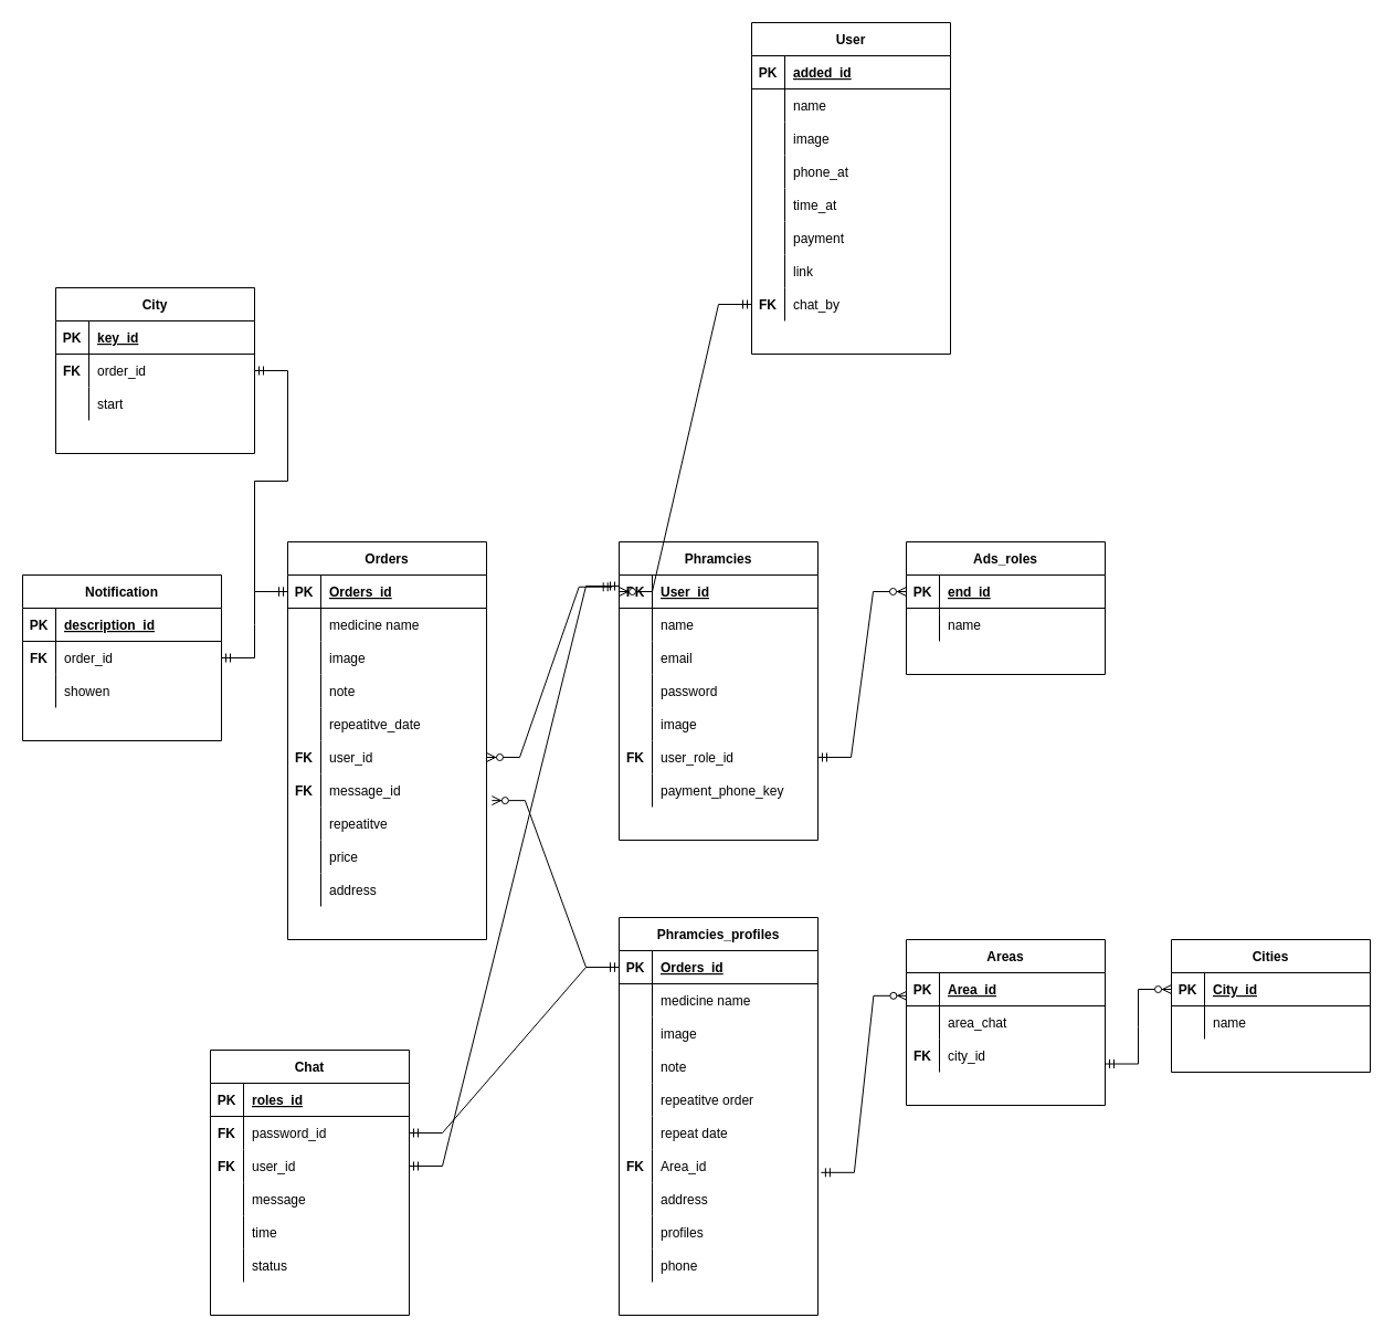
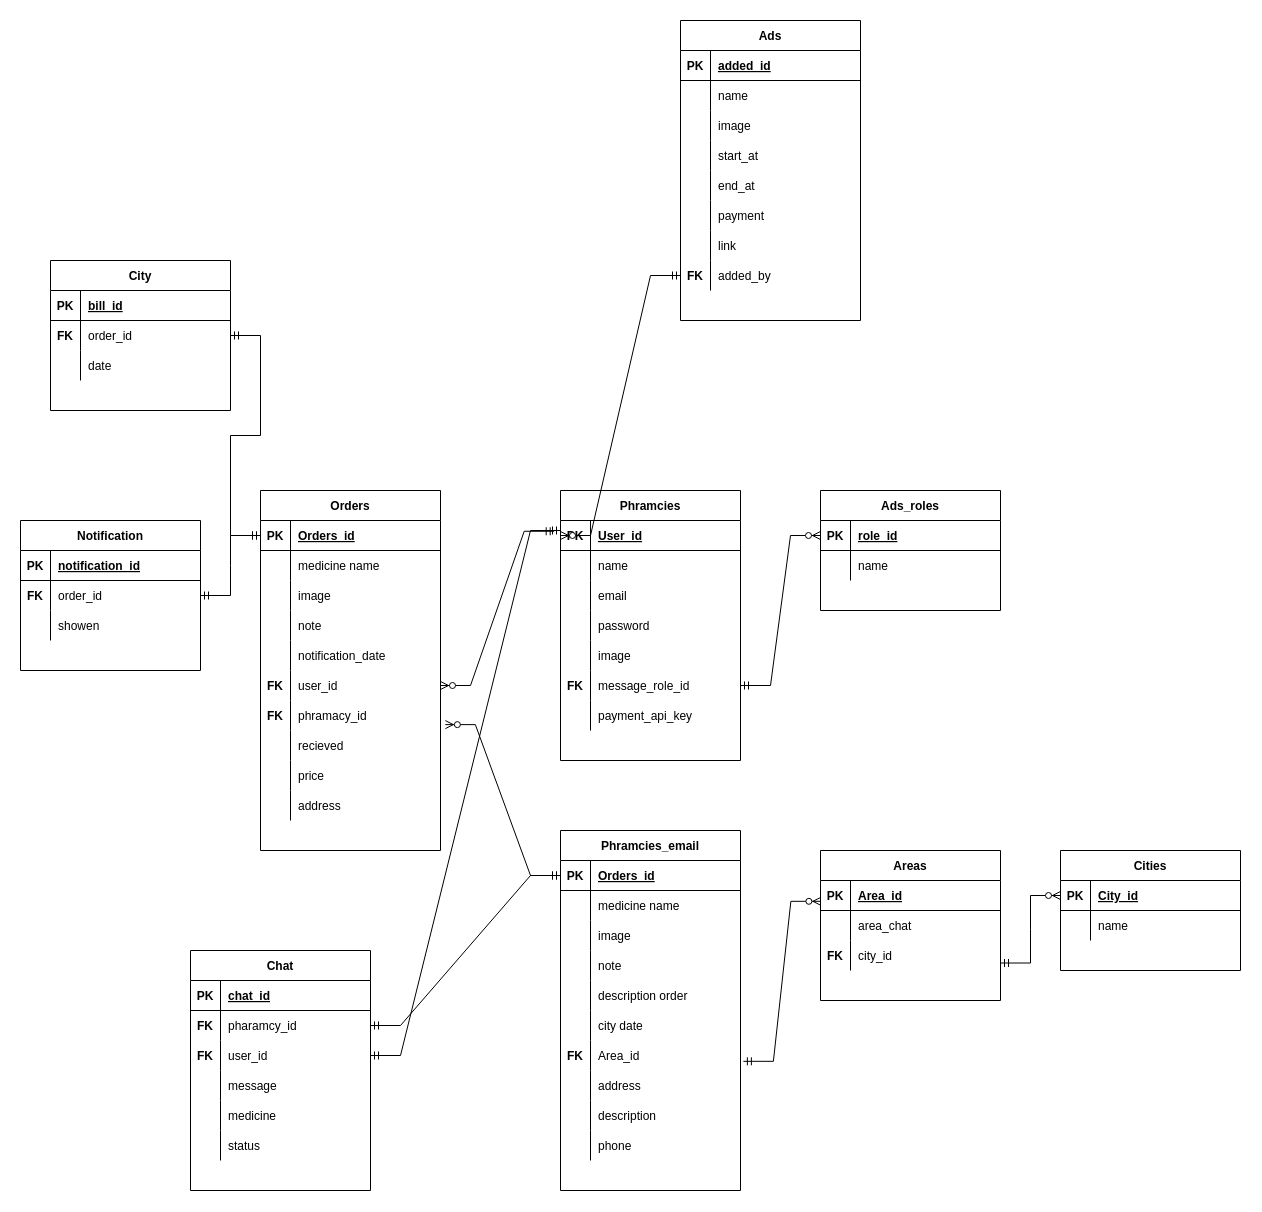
- <mxCell id="24" value="User" style="shape=table;startSize=30;container=1;collapsible=1;childLayout=tableLayout;fixedRows=1;rowLines=0;fontStyle=1;align=center;resizeLast=1;" vertex="1" parent="1"><mxGeometry x="680" y="20" width="180" height="300" as="geometry" /></mxCell>
+ <mxCell id="24" value="Ads" style="shape=table;startSize=30;container=1;collapsible=1;childLayout=tableLayout;fixedRows=1;rowLines=0;fontStyle=1;align=center;resizeLast=1;" vertex="1" parent="1"><mxGeometry x="680" y="20" width="180" height="300" as="geometry" /></mxCell>
- <mxCell id="36" value="phone_at" style="shape=partialRectangle;connectable=0;fillColor=none;top=0;left=0;bottom=0;right=0;align=left;spacingLeft=6;overflow=hidden;" vertex="1" parent="34"><mxGeometry x="30" width="150" height="30" as="geometry"><mxRectangle width="150" height="30" as="alternateBounds" /></mxGeometry></mxCell>
+ <mxCell id="36" value="start_at" style="shape=partialRectangle;connectable=0;fillColor=none;top=0;left=0;bottom=0;right=0;align=left;spacingLeft=6;overflow=hidden;" vertex="1" parent="34"><mxGeometry x="30" width="150" height="30" as="geometry"><mxRectangle width="150" height="30" as="alternateBounds" /></mxGeometry></mxCell>
- <mxCell id="39" value="time_at" style="shape=partialRectangle;connectable=0;fillColor=none;top=0;left=0;bottom=0;right=0;align=left;spacingLeft=6;overflow=hidden;" vertex="1" parent="37"><mxGeometry x="30" width="150" height="30" as="geometry"><mxRectangle width="150" height="30" as="alternateBounds" /></mxGeometry></mxCell>
+ <mxCell id="39" value="end_at" style="shape=partialRectangle;connectable=0;fillColor=none;top=0;left=0;bottom=0;right=0;align=left;spacingLeft=6;overflow=hidden;" vertex="1" parent="37"><mxGeometry x="30" width="150" height="30" as="geometry"><mxRectangle width="150" height="30" as="alternateBounds" /></mxGeometry></mxCell>
- <mxCell id="48" value="chat_by" style="shape=partialRectangle;connectable=0;fillColor=none;top=0;left=0;bottom=0;right=0;align=left;spacingLeft=6;overflow=hidden;" vertex="1" parent="46"><mxGeometry x="30" width="150" height="30" as="geometry"><mxRectangle width="150" height="30" as="alternateBounds" /></mxGeometry></mxCell>
+ <mxCell id="48" value="added_by" style="shape=partialRectangle;connectable=0;fillColor=none;top=0;left=0;bottom=0;right=0;align=left;spacingLeft=6;overflow=hidden;" vertex="1" parent="46"><mxGeometry x="30" width="150" height="30" as="geometry"><mxRectangle width="150" height="30" as="alternateBounds" /></mxGeometry></mxCell>
- <mxCell id="176" value="key_id" style="shape=partialRectangle;connectable=0;fillColor=none;top=0;left=0;bottom=0;right=0;align=left;spacingLeft=6;fontStyle=5;overflow=hidden;" vertex="1" parent="174"><mxGeometry x="30" width="150" height="30" as="geometry"><mxRectangle width="150" height="30" as="alternateBounds" /></mxGeometry></mxCell>
+ <mxCell id="176" value="bill_id" style="shape=partialRectangle;connectable=0;fillColor=none;top=0;left=0;bottom=0;right=0;align=left;spacingLeft=6;fontStyle=5;overflow=hidden;" vertex="1" parent="174"><mxGeometry x="30" width="150" height="30" as="geometry"><mxRectangle width="150" height="30" as="alternateBounds" /></mxGeometry></mxCell>
- <mxCell id="182" value="start" style="shape=partialRectangle;connectable=0;fillColor=none;top=0;left=0;bottom=0;right=0;align=left;spacingLeft=6;overflow=hidden;" vertex="1" parent="180"><mxGeometry x="30" width="150" height="30" as="geometry"><mxRectangle width="150" height="30" as="alternateBounds" /></mxGeometry></mxCell>
+ <mxCell id="182" value="date" style="shape=partialRectangle;connectable=0;fillColor=none;top=0;left=0;bottom=0;right=0;align=left;spacingLeft=6;overflow=hidden;" vertex="1" parent="180"><mxGeometry x="30" width="150" height="30" as="geometry"><mxRectangle width="150" height="30" as="alternateBounds" /></mxGeometry></mxCell>
- <mxCell id="83" value="end_id" style="shape=partialRectangle;connectable=0;fillColor=none;top=0;left=0;bottom=0;right=0;align=left;spacingLeft=6;fontStyle=5;overflow=hidden;" vertex="1" parent="81"><mxGeometry x="30" width="150" height="30" as="geometry"><mxRectangle width="150" height="30" as="alternateBounds" /></mxGeometry></mxCell>
+ <mxCell id="83" value="role_id" style="shape=partialRectangle;connectable=0;fillColor=none;top=0;left=0;bottom=0;right=0;align=left;spacingLeft=6;fontStyle=5;overflow=hidden;" vertex="1" parent="81"><mxGeometry x="30" width="150" height="30" as="geometry"><mxRectangle width="150" height="30" as="alternateBounds" /></mxGeometry></mxCell>
- <mxCell id="141" value="description_id" style="shape=partialRectangle;connectable=0;fillColor=none;top=0;left=0;bottom=0;right=0;align=left;spacingLeft=6;fontStyle=5;overflow=hidden;" vertex="1" parent="139"><mxGeometry x="30" width="150" height="30" as="geometry"><mxRectangle width="150" height="30" as="alternateBounds" /></mxGeometry></mxCell>
+ <mxCell id="141" value="notification_id" style="shape=partialRectangle;connectable=0;fillColor=none;top=0;left=0;bottom=0;right=0;align=left;spacingLeft=6;fontStyle=5;overflow=hidden;" vertex="1" parent="139"><mxGeometry x="30" width="150" height="30" as="geometry"><mxRectangle width="150" height="30" as="alternateBounds" /></mxGeometry></mxCell>
- <mxCell id="64" value="repeatitve_date" style="shape=partialRectangle;connectable=0;fillColor=none;top=0;left=0;bottom=0;right=0;align=left;spacingLeft=6;overflow=hidden;" vertex="1" parent="62"><mxGeometry x="30" width="150" height="30" as="geometry"><mxRectangle width="150" height="30" as="alternateBounds" /></mxGeometry></mxCell>
+ <mxCell id="64" value="notification_date" style="shape=partialRectangle;connectable=0;fillColor=none;top=0;left=0;bottom=0;right=0;align=left;spacingLeft=6;overflow=hidden;" vertex="1" parent="62"><mxGeometry x="30" width="150" height="30" as="geometry"><mxRectangle width="150" height="30" as="alternateBounds" /></mxGeometry></mxCell>
- <mxCell id="20" value="user_role_id" style="shape=partialRectangle;connectable=0;fillColor=none;top=0;left=0;bottom=0;right=0;align=left;spacingLeft=6;overflow=hidden;" vertex="1" parent="18"><mxGeometry x="30" width="150" height="30" as="geometry"><mxRectangle width="150" height="30" as="alternateBounds" /></mxGeometry></mxCell>
+ <mxCell id="20" value="message_role_id" style="shape=partialRectangle;connectable=0;fillColor=none;top=0;left=0;bottom=0;right=0;align=left;spacingLeft=6;overflow=hidden;" vertex="1" parent="18"><mxGeometry x="30" width="150" height="30" as="geometry"><mxRectangle width="150" height="30" as="alternateBounds" /></mxGeometry></mxCell>
- <mxCell id="70" value="message_id" style="shape=partialRectangle;connectable=0;fillColor=none;top=0;left=0;bottom=0;right=0;align=left;spacingLeft=6;overflow=hidden;" vertex="1" parent="68"><mxGeometry x="30" width="150" height="30" as="geometry"><mxRectangle width="150" height="30" as="alternateBounds" /></mxGeometry></mxCell>
+ <mxCell id="70" value="phramacy_id" style="shape=partialRectangle;connectable=0;fillColor=none;top=0;left=0;bottom=0;right=0;align=left;spacingLeft=6;overflow=hidden;" vertex="1" parent="68"><mxGeometry x="30" width="150" height="30" as="geometry"><mxRectangle width="150" height="30" as="alternateBounds" /></mxGeometry></mxCell>
- <mxCell id="23" value="payment_phone_key" style="shape=partialRectangle;connectable=0;fillColor=none;top=0;left=0;bottom=0;right=0;align=left;spacingLeft=6;overflow=hidden;" vertex="1" parent="21"><mxGeometry x="30" width="150" height="30" as="geometry"><mxRectangle width="150" height="30" as="alternateBounds" /></mxGeometry></mxCell>
+ <mxCell id="23" value="payment_api_key" style="shape=partialRectangle;connectable=0;fillColor=none;top=0;left=0;bottom=0;right=0;align=left;spacingLeft=6;overflow=hidden;" vertex="1" parent="21"><mxGeometry x="30" width="150" height="30" as="geometry"><mxRectangle width="150" height="30" as="alternateBounds" /></mxGeometry></mxCell>
- <mxCell id="73" value="repeatitve" style="shape=partialRectangle;connectable=0;fillColor=none;top=0;left=0;bottom=0;right=0;align=left;spacingLeft=6;overflow=hidden;" vertex="1" parent="71"><mxGeometry x="30" width="150" height="30" as="geometry"><mxRectangle width="150" height="30" as="alternateBounds" /></mxGeometry></mxCell>
+ <mxCell id="73" value="recieved" style="shape=partialRectangle;connectable=0;fillColor=none;top=0;left=0;bottom=0;right=0;align=left;spacingLeft=6;overflow=hidden;" vertex="1" parent="71"><mxGeometry x="30" width="150" height="30" as="geometry"><mxRectangle width="150" height="30" as="alternateBounds" /></mxGeometry></mxCell>
- <mxCell id="88" value="Phramcies_profiles" style="shape=table;startSize=30;container=1;collapsible=1;childLayout=tableLayout;fixedRows=1;rowLines=0;fontStyle=1;align=center;resizeLast=1;" vertex="1" parent="1"><mxGeometry x="560" y="830" width="180" height="360" as="geometry" /></mxCell>
+ <mxCell id="88" value="Phramcies_email" style="shape=table;startSize=30;container=1;collapsible=1;childLayout=tableLayout;fixedRows=1;rowLines=0;fontStyle=1;align=center;resizeLast=1;" vertex="1" parent="1"><mxGeometry x="560" y="830" width="180" height="360" as="geometry" /></mxCell>
- <mxCell id="155" value="roles_id" style="shape=partialRectangle;connectable=0;fillColor=none;top=0;left=0;bottom=0;right=0;align=left;spacingLeft=6;fontStyle=5;overflow=hidden;" vertex="1" parent="153"><mxGeometry x="30" width="150" height="30" as="geometry"><mxRectangle width="150" height="30" as="alternateBounds" /></mxGeometry></mxCell>
+ <mxCell id="155" value="chat_id" style="shape=partialRectangle;connectable=0;fillColor=none;top=0;left=0;bottom=0;right=0;align=left;spacingLeft=6;fontStyle=5;overflow=hidden;" vertex="1" parent="153"><mxGeometry x="30" width="150" height="30" as="geometry"><mxRectangle width="150" height="30" as="alternateBounds" /></mxGeometry></mxCell>
- <mxCell id="103" value="repeatitve order" style="shape=partialRectangle;connectable=0;fillColor=none;top=0;left=0;bottom=0;right=0;align=left;spacingLeft=6;overflow=hidden;" vertex="1" parent="101"><mxGeometry x="30" width="150" height="30" as="geometry"><mxRectangle width="150" height="30" as="alternateBounds" /></mxGeometry></mxCell>
+ <mxCell id="103" value="description order" style="shape=partialRectangle;connectable=0;fillColor=none;top=0;left=0;bottom=0;right=0;align=left;spacingLeft=6;overflow=hidden;" vertex="1" parent="101"><mxGeometry x="30" width="150" height="30" as="geometry"><mxRectangle width="150" height="30" as="alternateBounds" /></mxGeometry></mxCell>
- <mxCell id="158" value="password_id" style="shape=partialRectangle;connectable=0;fillColor=none;top=0;left=0;bottom=0;right=0;align=left;spacingLeft=6;overflow=hidden;" vertex="1" parent="156"><mxGeometry x="30" width="150" height="30" as="geometry"><mxRectangle width="150" height="30" as="alternateBounds" /></mxGeometry></mxCell>
+ <mxCell id="158" value="pharamcy_id" style="shape=partialRectangle;connectable=0;fillColor=none;top=0;left=0;bottom=0;right=0;align=left;spacingLeft=6;overflow=hidden;" vertex="1" parent="156"><mxGeometry x="30" width="150" height="30" as="geometry"><mxRectangle width="150" height="30" as="alternateBounds" /></mxGeometry></mxCell>
- <mxCell id="106" value="repeat date" style="shape=partialRectangle;connectable=0;fillColor=none;top=0;left=0;bottom=0;right=0;align=left;spacingLeft=6;overflow=hidden;" vertex="1" parent="104"><mxGeometry x="30" width="150" height="30" as="geometry"><mxRectangle width="150" height="30" as="alternateBounds" /></mxGeometry></mxCell>
+ <mxCell id="106" value="city date" style="shape=partialRectangle;connectable=0;fillColor=none;top=0;left=0;bottom=0;right=0;align=left;spacingLeft=6;overflow=hidden;" vertex="1" parent="104"><mxGeometry x="30" width="150" height="30" as="geometry"><mxRectangle width="150" height="30" as="alternateBounds" /></mxGeometry></mxCell>
- <mxCell id="167" value="time" style="shape=partialRectangle;connectable=0;fillColor=none;top=0;left=0;bottom=0;right=0;align=left;spacingLeft=6;overflow=hidden;" vertex="1" parent="165"><mxGeometry x="30" width="150" height="30" as="geometry"><mxRectangle width="150" height="30" as="alternateBounds" /></mxGeometry></mxCell>
+ <mxCell id="167" value="medicine" style="shape=partialRectangle;connectable=0;fillColor=none;top=0;left=0;bottom=0;right=0;align=left;spacingLeft=6;overflow=hidden;" vertex="1" parent="165"><mxGeometry x="30" width="150" height="30" as="geometry"><mxRectangle width="150" height="30" as="alternateBounds" /></mxGeometry></mxCell>
- <mxCell id="115" value="profiles" style="shape=partialRectangle;connectable=0;fillColor=none;top=0;left=0;bottom=0;right=0;align=left;spacingLeft=6;overflow=hidden;" vertex="1" parent="113"><mxGeometry x="30" width="150" height="30" as="geometry"><mxRectangle width="150" height="30" as="alternateBounds" /></mxGeometry></mxCell>
+ <mxCell id="115" value="description" style="shape=partialRectangle;connectable=0;fillColor=none;top=0;left=0;bottom=0;right=0;align=left;spacingLeft=6;overflow=hidden;" vertex="1" parent="113"><mxGeometry x="30" width="150" height="30" as="geometry"><mxRectangle width="150" height="30" as="alternateBounds" /></mxGeometry></mxCell>
